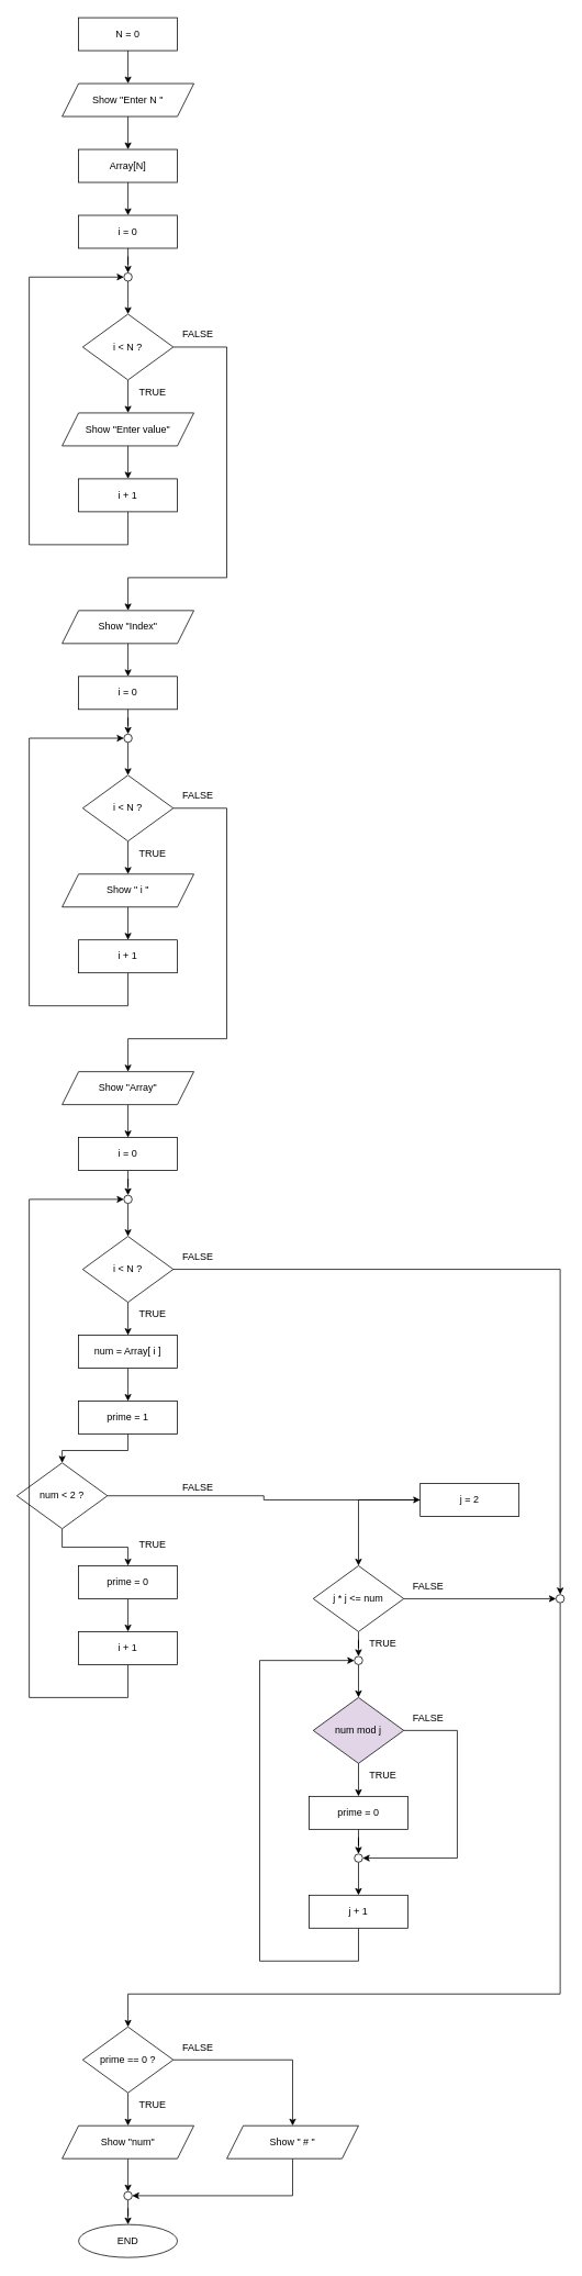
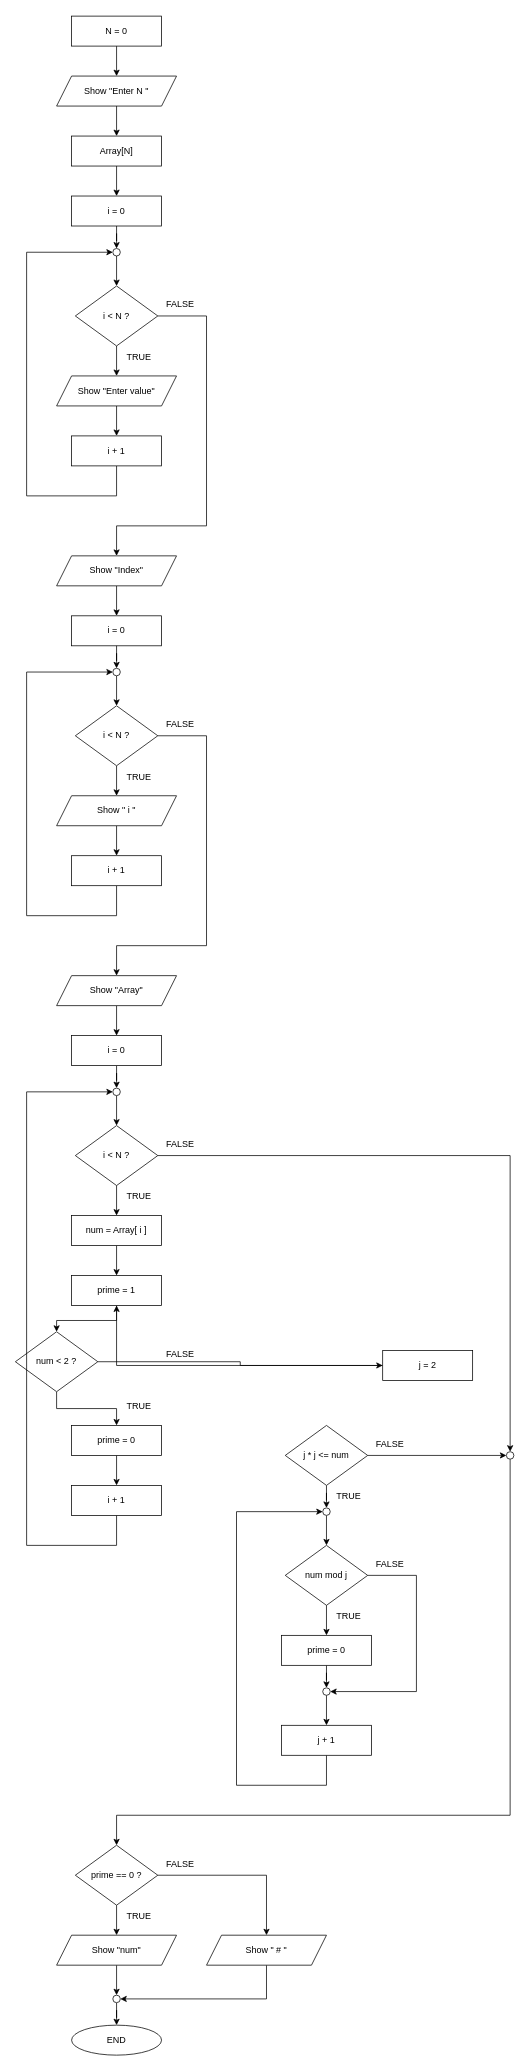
- <mxCell id="50" value="" style="edgeStyle=orthogonalEdgeStyle;rounded=0;orthogonalLoop=1;jettySize=auto;html=1;" edge="1" parent="1" source="51" target="54"><mxGeometry relative="1" as="geometry" /></mxCell>
+ <mxCell id="50" value="" style="edgeStyle=orthogonalEdgeStyle;rounded=0;orthogonalLoop=1;jettySize=auto;html=1;" edge="1" parent="1" source="51" target="44"><mxGeometry relative="1" as="geometry" /></mxCell>
- <mxCell id="57" value="num mod j" style="rhombus;whiteSpace=wrap;html=1;fillColor=#e1d5e7;" vertex="1" parent="1"><mxGeometry x="380" y="2060" width="110" height="80" as="geometry" /></mxCell>
+ <mxCell id="57" value="num mod j" style="rhombus;whiteSpace=wrap;html=1;" vertex="1" parent="1"><mxGeometry x="380" y="2060" width="110" height="80" as="geometry" /></mxCell>
